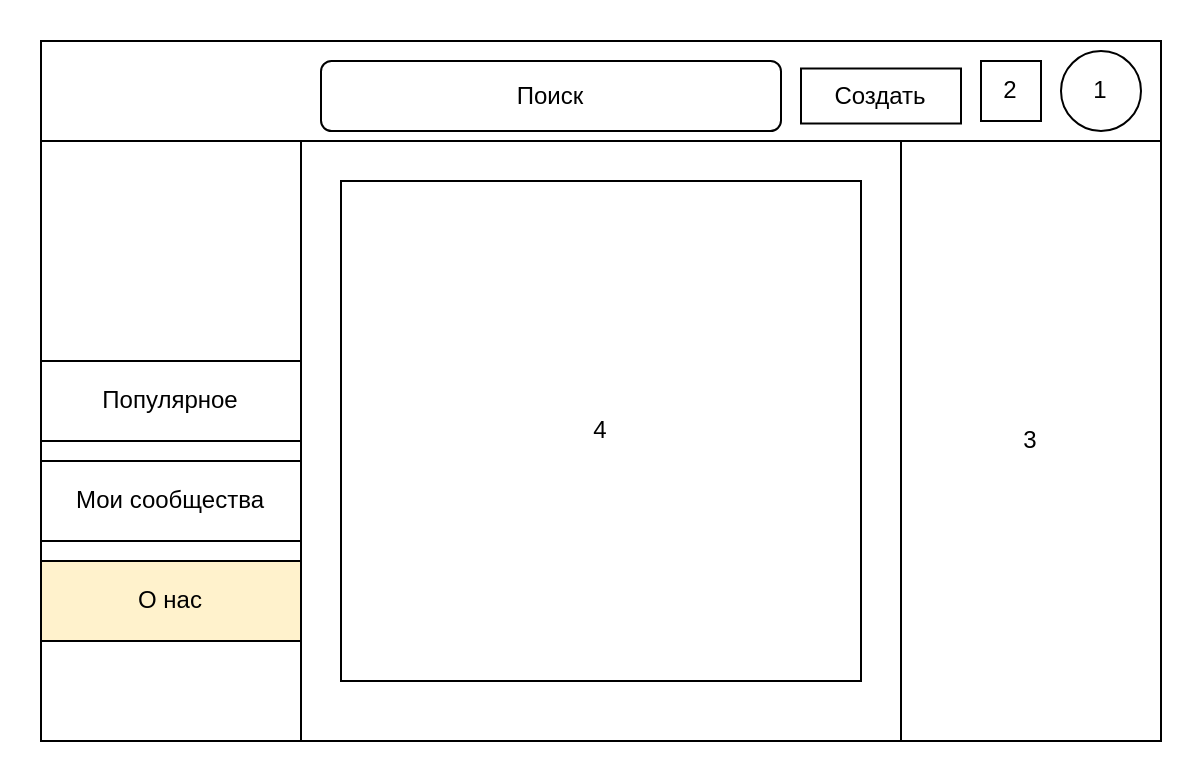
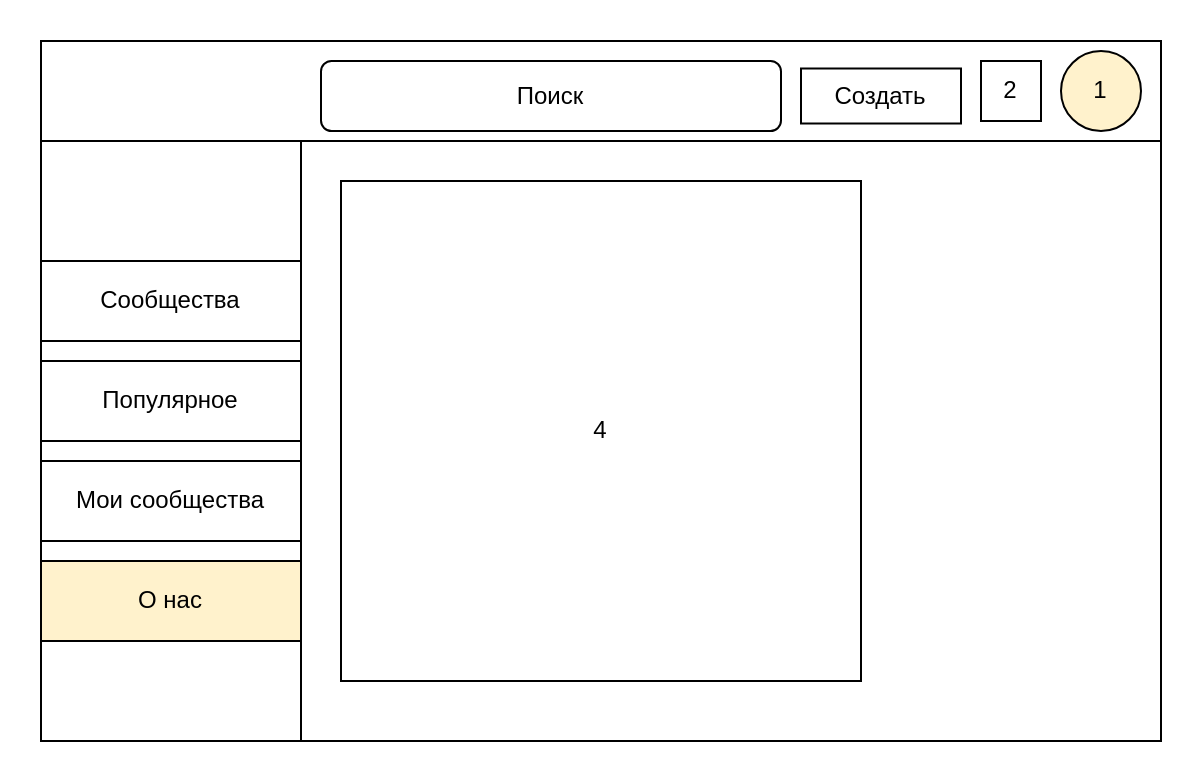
- <mxCell id="4" value="1" style="ellipse;whiteSpace=wrap;html=1;aspect=fixed;" vertex="1" parent="1"><mxGeometry x="530" y="25" width="40" height="40" as="geometry" /></mxCell>
+ <mxCell id="4" value="1" style="ellipse;whiteSpace=wrap;html=1;aspect=fixed;fillColor=#fff2cc;" vertex="1" parent="1"><mxGeometry x="530" y="25" width="40" height="40" as="geometry" /></mxCell>
+ <mxCell id="9" value="Сообщества" style="rounded=0;whiteSpace=wrap;html=1;" vertex="1" parent="1"><mxGeometry x="20" y="130" width="130" height="40" as="geometry" /></mxCell>
- <mxCell id="13" value="3" style="rounded=0;whiteSpace=wrap;html=1;" vertex="1" parent="1"><mxGeometry x="450" y="70" width="130" height="300" as="geometry" /></mxCell>
